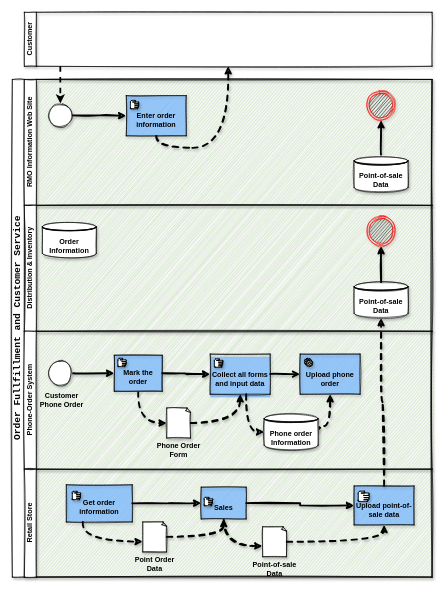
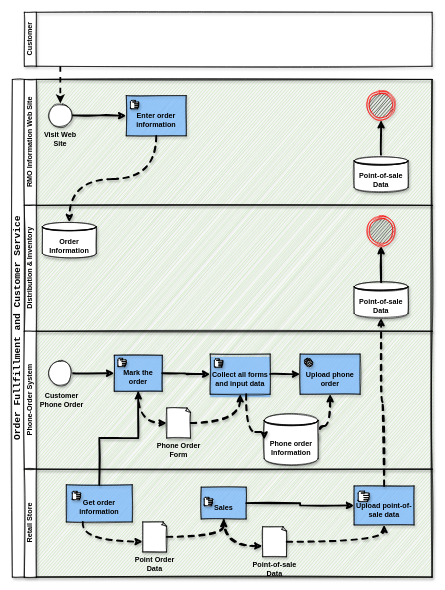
- <mxCell id="71" style="edgeStyle=orthogonalEdgeStyle;sketch=1;orthogonalLoop=1;jettySize=auto;html=1;shadow=1;strokeWidth=3;curved=1;dashed=1;exitX=0.5;exitY=1;exitDx=0;exitDy=0;" edge="1" parent="2" source="6" target="73"><mxGeometry relative="1" as="geometry" /></mxCell>
+ <mxCell id="71" style="edgeStyle=orthogonalEdgeStyle;sketch=1;orthogonalLoop=1;jettySize=auto;html=1;shadow=1;strokeWidth=3;curved=1;dashed=1;exitX=0.5;exitY=1;exitDx=0;exitDy=0;" edge="1" parent="2" source="6" target="18"><mxGeometry relative="1" as="geometry" /></mxCell>
+ <mxCell id="12" value="&lt;b&gt;Visit Web Site&lt;/b&gt;" style="text;html=1;strokeColor=none;fillColor=none;align=center;verticalAlign=middle;whiteSpace=wrap;rounded=0;shadow=1;glass=0;" vertex="1" parent="10"><mxGeometry y="50" width="70" height="20" as="geometry" /></mxCell>
- <mxCell id="43" style="edgeStyle=orthogonalEdgeStyle;curved=1;sketch=1;orthogonalLoop=1;jettySize=auto;html=1;entryX=0;entryY=0.5;entryDx=0;entryDy=0;shadow=1;strokeWidth=3;endArrow=open;" parent="19" source="33" target="41" edge="1"><mxGeometry relative="1" as="geometry" /></mxCell>
+ <mxCell id="43" style="edgeStyle=orthogonalEdgeStyle;curved=1;sketch=1;orthogonalLoop=1;jettySize=auto;html=1;entryX=0;entryY=0.5;entryDx=0;entryDy=0;shadow=1;strokeWidth=3;" parent="19" source="33" target="41" edge="1"><mxGeometry relative="1" as="geometry" /></mxCell>
- <mxCell id="45" value="&lt;b&gt;Phone order Information&lt;/b&gt;" style="shape=datastore;whiteSpace=wrap;html=1;rounded=0;shadow=1;glass=0;sketch=1;" parent="19" vertex="1"><mxGeometry x="400" y="138" width="90" height="60" as="geometry" /></mxCell>
+ <mxCell id="45" value="&lt;b&gt;Phone order Information&lt;/b&gt;" style="shape=datastore;whiteSpace=wrap;html=1;rounded=0;shadow=1;glass=0;sketch=1;" parent="19" vertex="1"><mxGeometry x="400" y="138" width="90" height="85" as="geometry" /></mxCell>
- <mxCell id="57" style="edgeStyle=orthogonalEdgeStyle;sketch=1;orthogonalLoop=1;jettySize=auto;html=1;entryX=0;entryY=0.5;entryDx=0;entryDy=0;shadow=1;strokeWidth=3;rounded=0;" parent="47" source="49" target="62" edge="1"><mxGeometry relative="1" as="geometry" /></mxCell>
+ <mxCell id="57" style="edgeStyle=orthogonalEdgeStyle;sketch=1;orthogonalLoop=1;jettySize=auto;html=1;shadow=1;strokeWidth=3;rounded=0;" parent="47" source="49" target="30" edge="1"><mxGeometry relative="1" as="geometry" /></mxCell>
